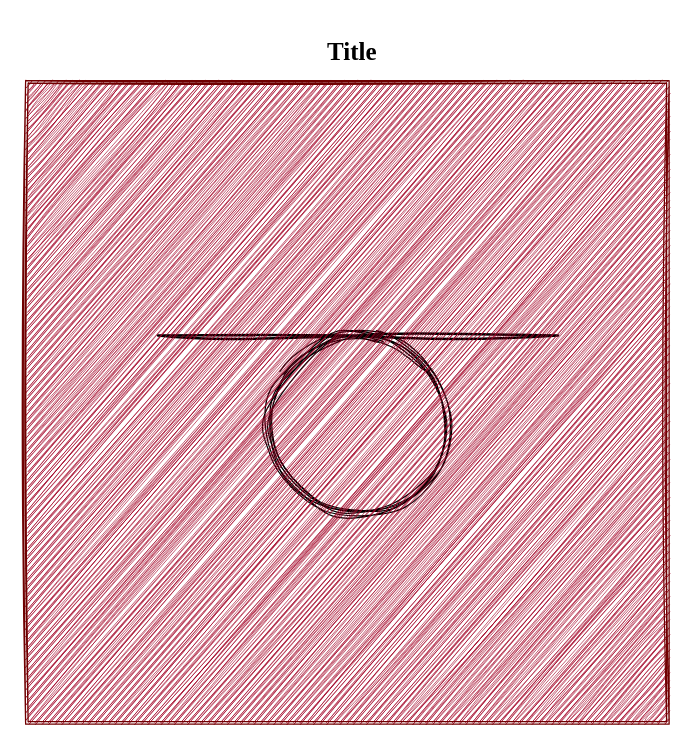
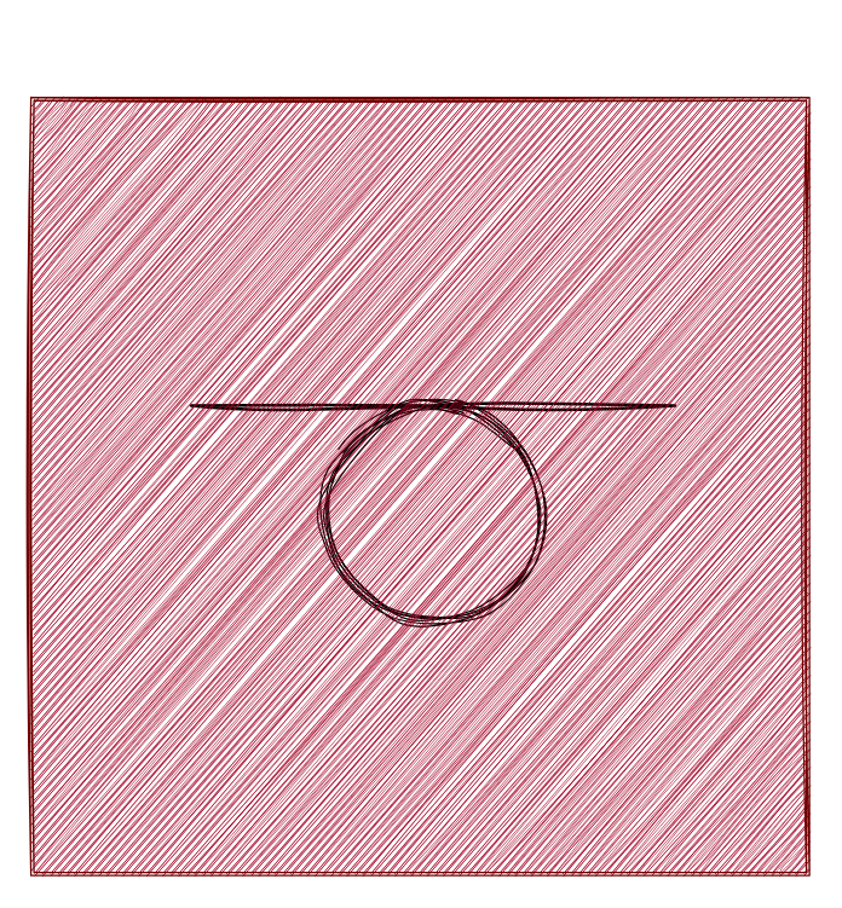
- <mxCell id="6" value="Title" style="text;strokeColor=none;fillColor=none;html=1;fontSize=20;fontStyle=1;verticalAlign=middle;align=center;fontFamily=Architects Daughter;" vertex="1" parent="1"><mxGeometry x="231" y="20" width="100" height="40" as="geometry" /></mxCell>
